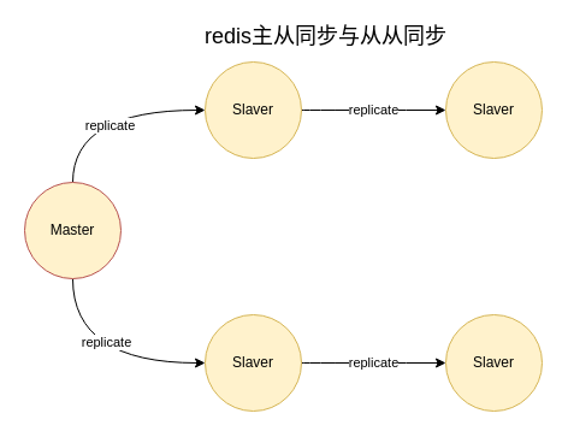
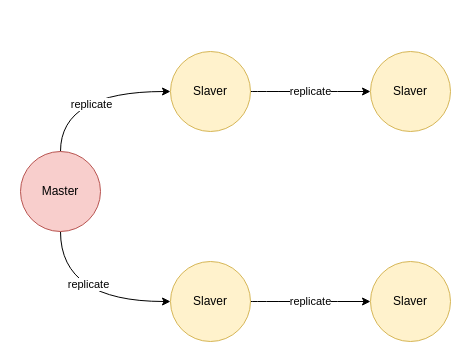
- <mxCell id="13" value="&lt;font style=&quot;font-size: 18px&quot;&gt;redis主从同步与从从同步&lt;/font&gt;" style="text;html=1;align=center;verticalAlign=middle;resizable=0;points=[];autosize=1;" vertex="1" parent="1"><mxGeometry x="160" y="20" width="220" height="20" as="geometry" /></mxCell>
- <mxCell id="6" value="Master" style="ellipse;whiteSpace=wrap;html=1;aspect=fixed;fillColor=#fff2cc;strokeColor=#b85450;" vertex="1" parent="1"><mxGeometry x="20" y="151" width="80" height="80" as="geometry" /></mxCell>
+ <mxCell id="6" value="Master" style="ellipse;whiteSpace=wrap;html=1;aspect=fixed;fillColor=#f8cecc;strokeColor=#b85450;" vertex="1" parent="1"><mxGeometry x="20" y="151" width="80" height="80" as="geometry" /></mxCell>
